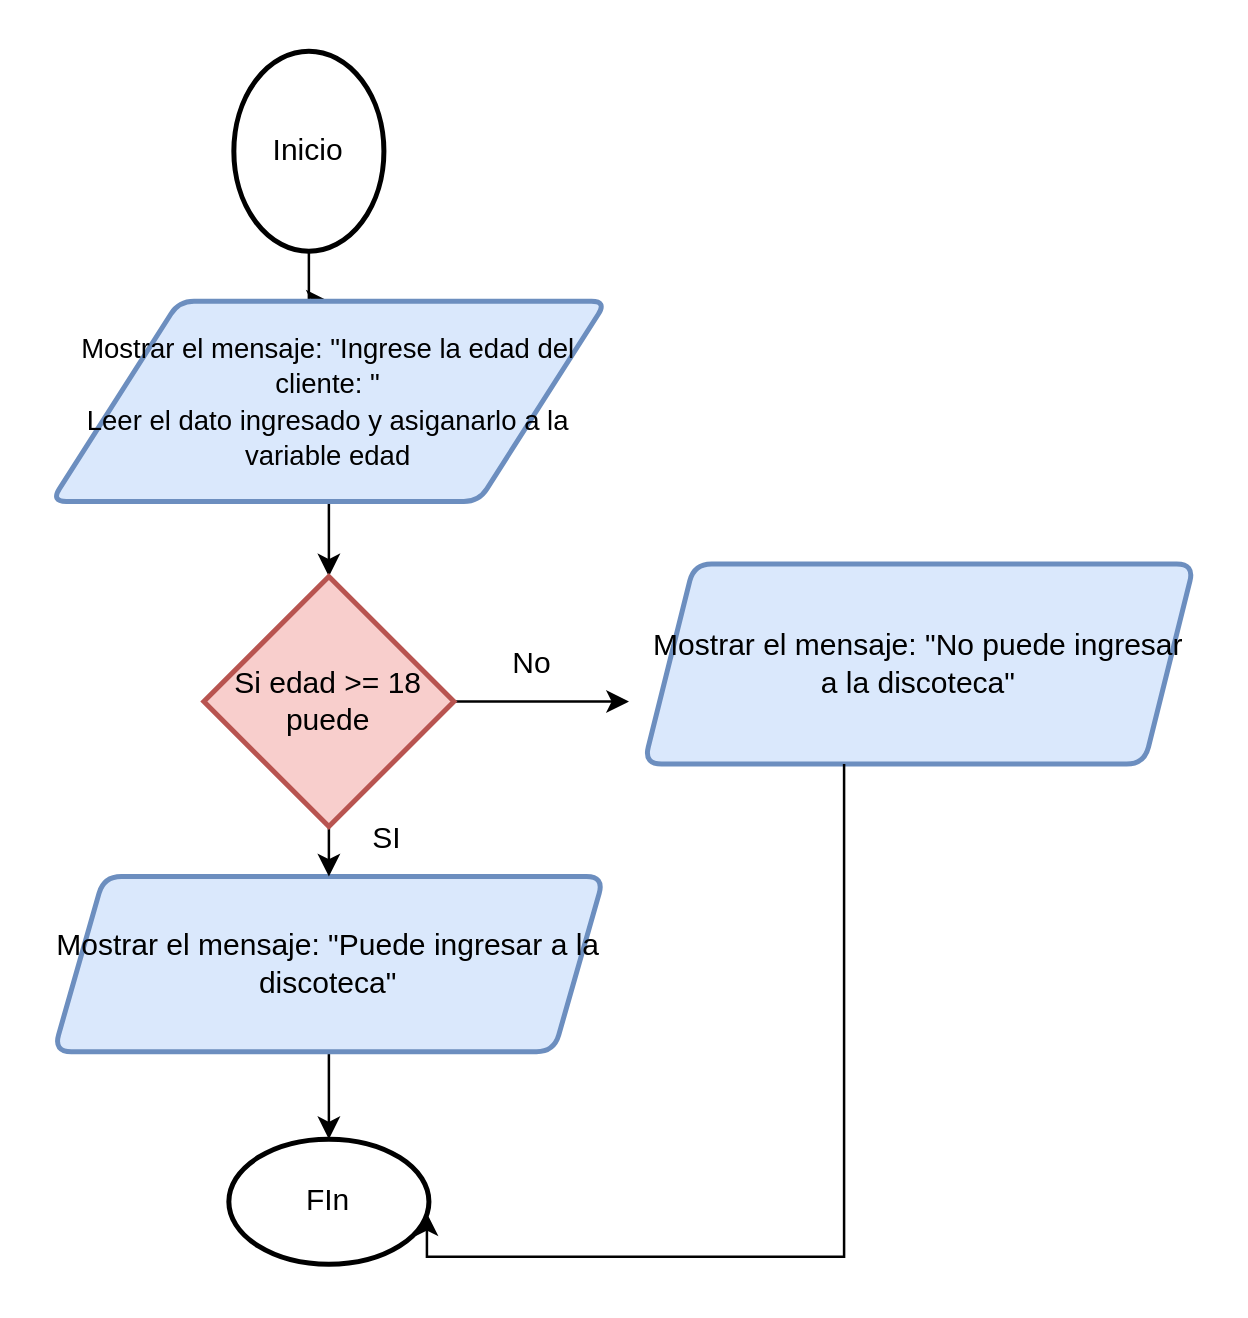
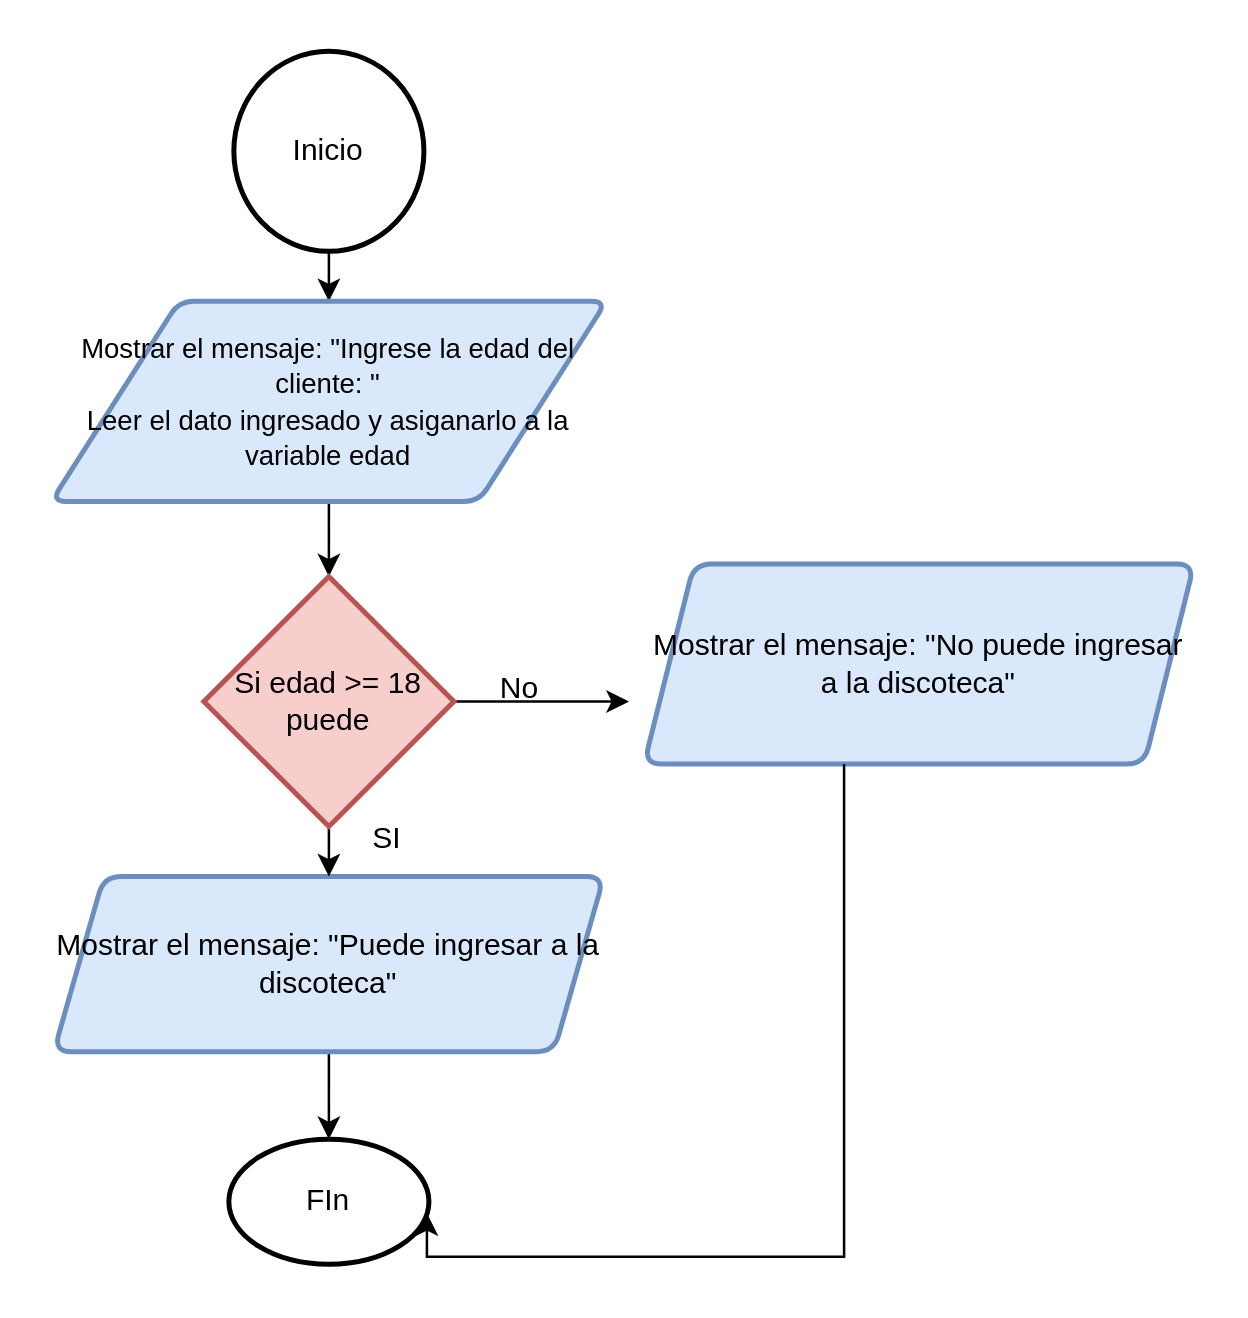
- <mxCell id="3" value="Inicio" style="strokeWidth=2;html=1;shape=mxgraph.flowchart.start_2;whiteSpace=wrap;" vertex="1" parent="1"><mxGeometry x="93" y="20" width="60" height="80" as="geometry" /></mxCell>
+ <mxCell id="3" value="Inicio" style="strokeWidth=2;html=1;shape=mxgraph.flowchart.start_2;whiteSpace=wrap;" vertex="1" parent="1"><mxGeometry x="93" y="20" width="76" height="80" as="geometry" /></mxCell>
- <mxCell id="15" value="No" style="text;html=1;align=center;verticalAlign=middle;resizable=0;points=[];autosize=1;strokeColor=none;fillColor=none;" vertex="1" parent="1"><mxGeometry x="192" y="250" width="40" height="30" as="geometry" /></mxCell>
+ <mxCell id="15" value="No" style="text;html=1;align=center;verticalAlign=middle;resizable=0;points=[];autosize=1;strokeColor=none;fillColor=none;" vertex="1" parent="1"><mxGeometry x="187" y="260" width="40" height="30" as="geometry" /></mxCell>
